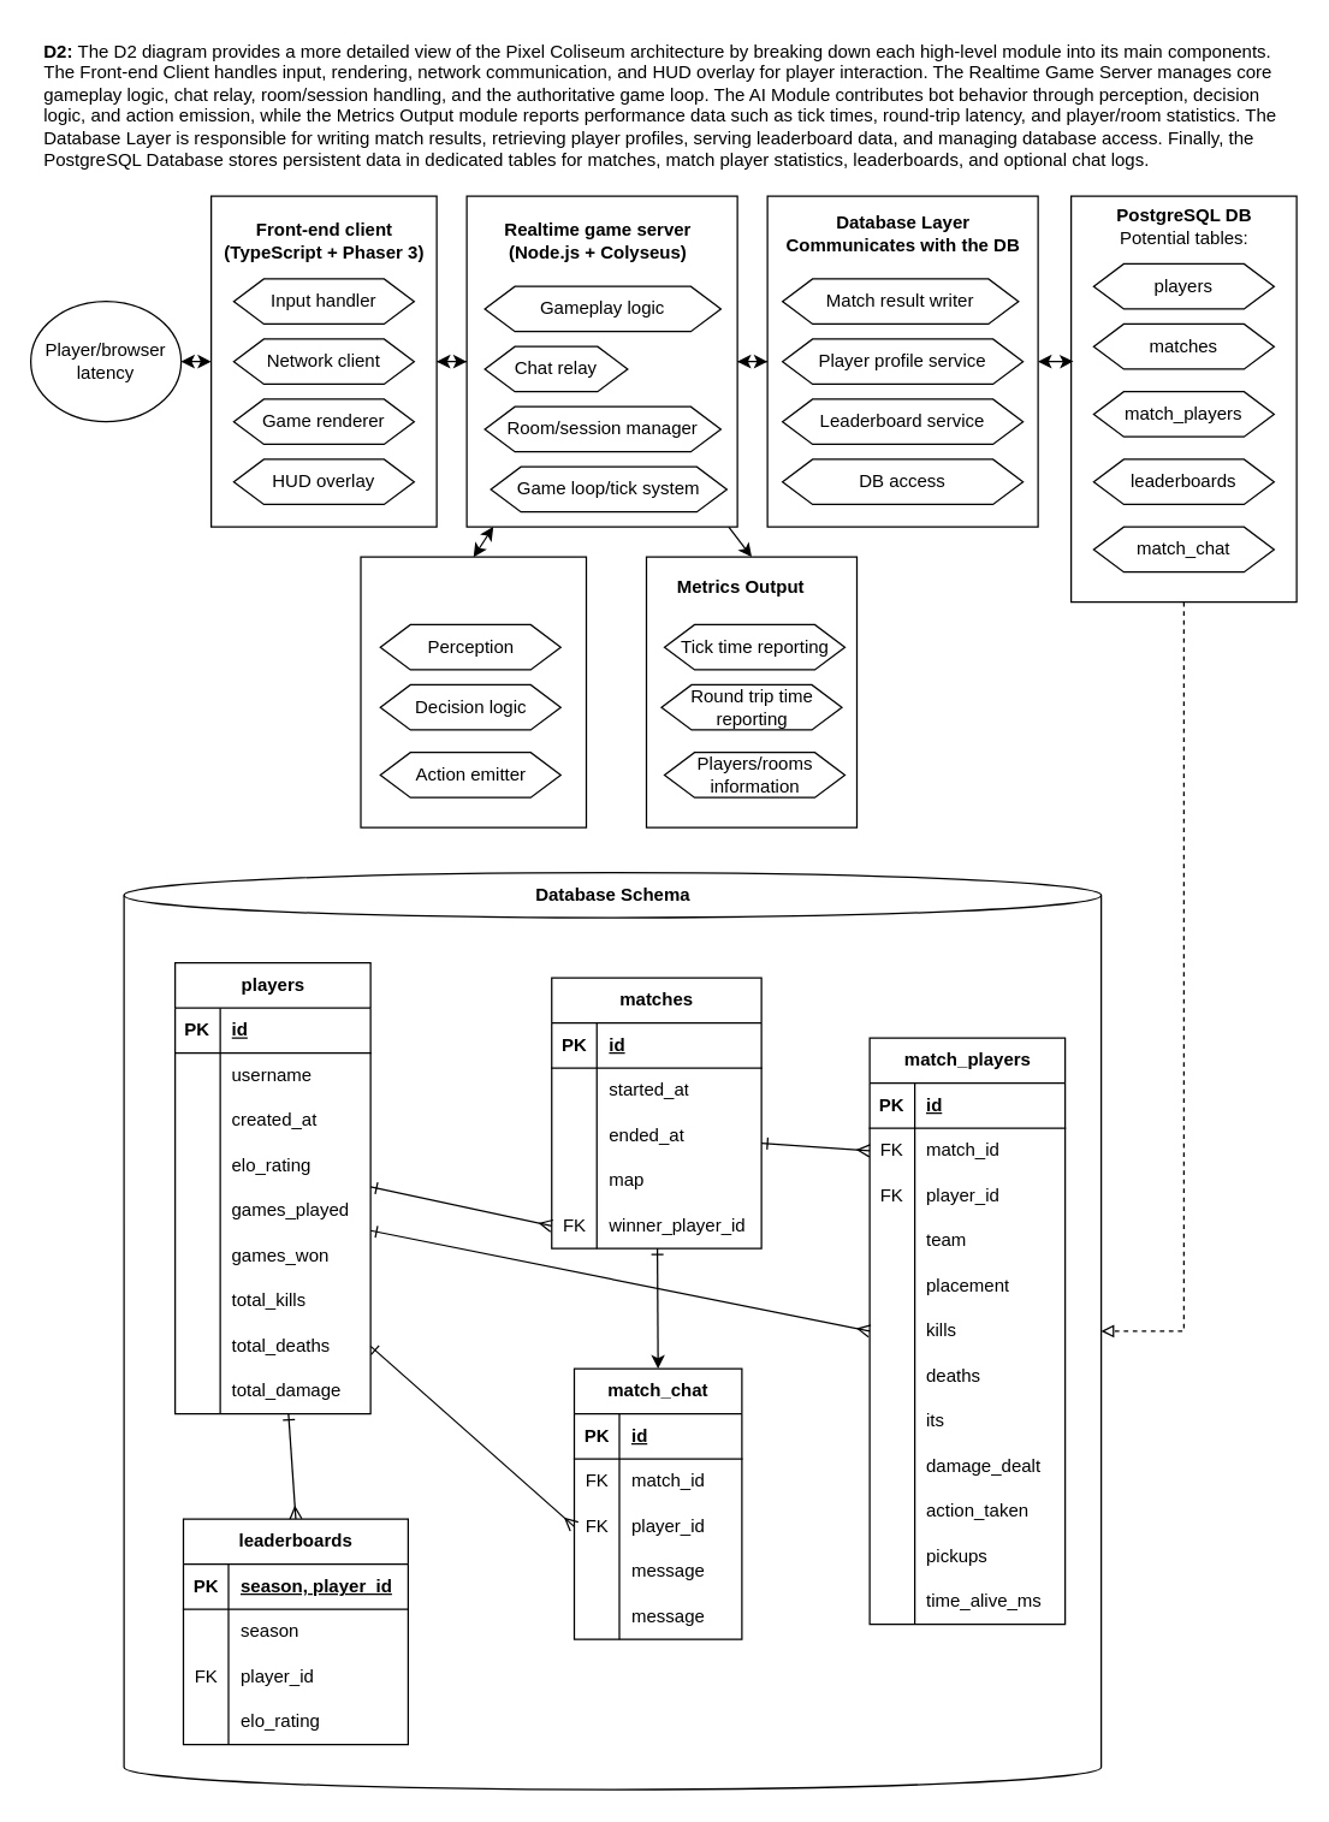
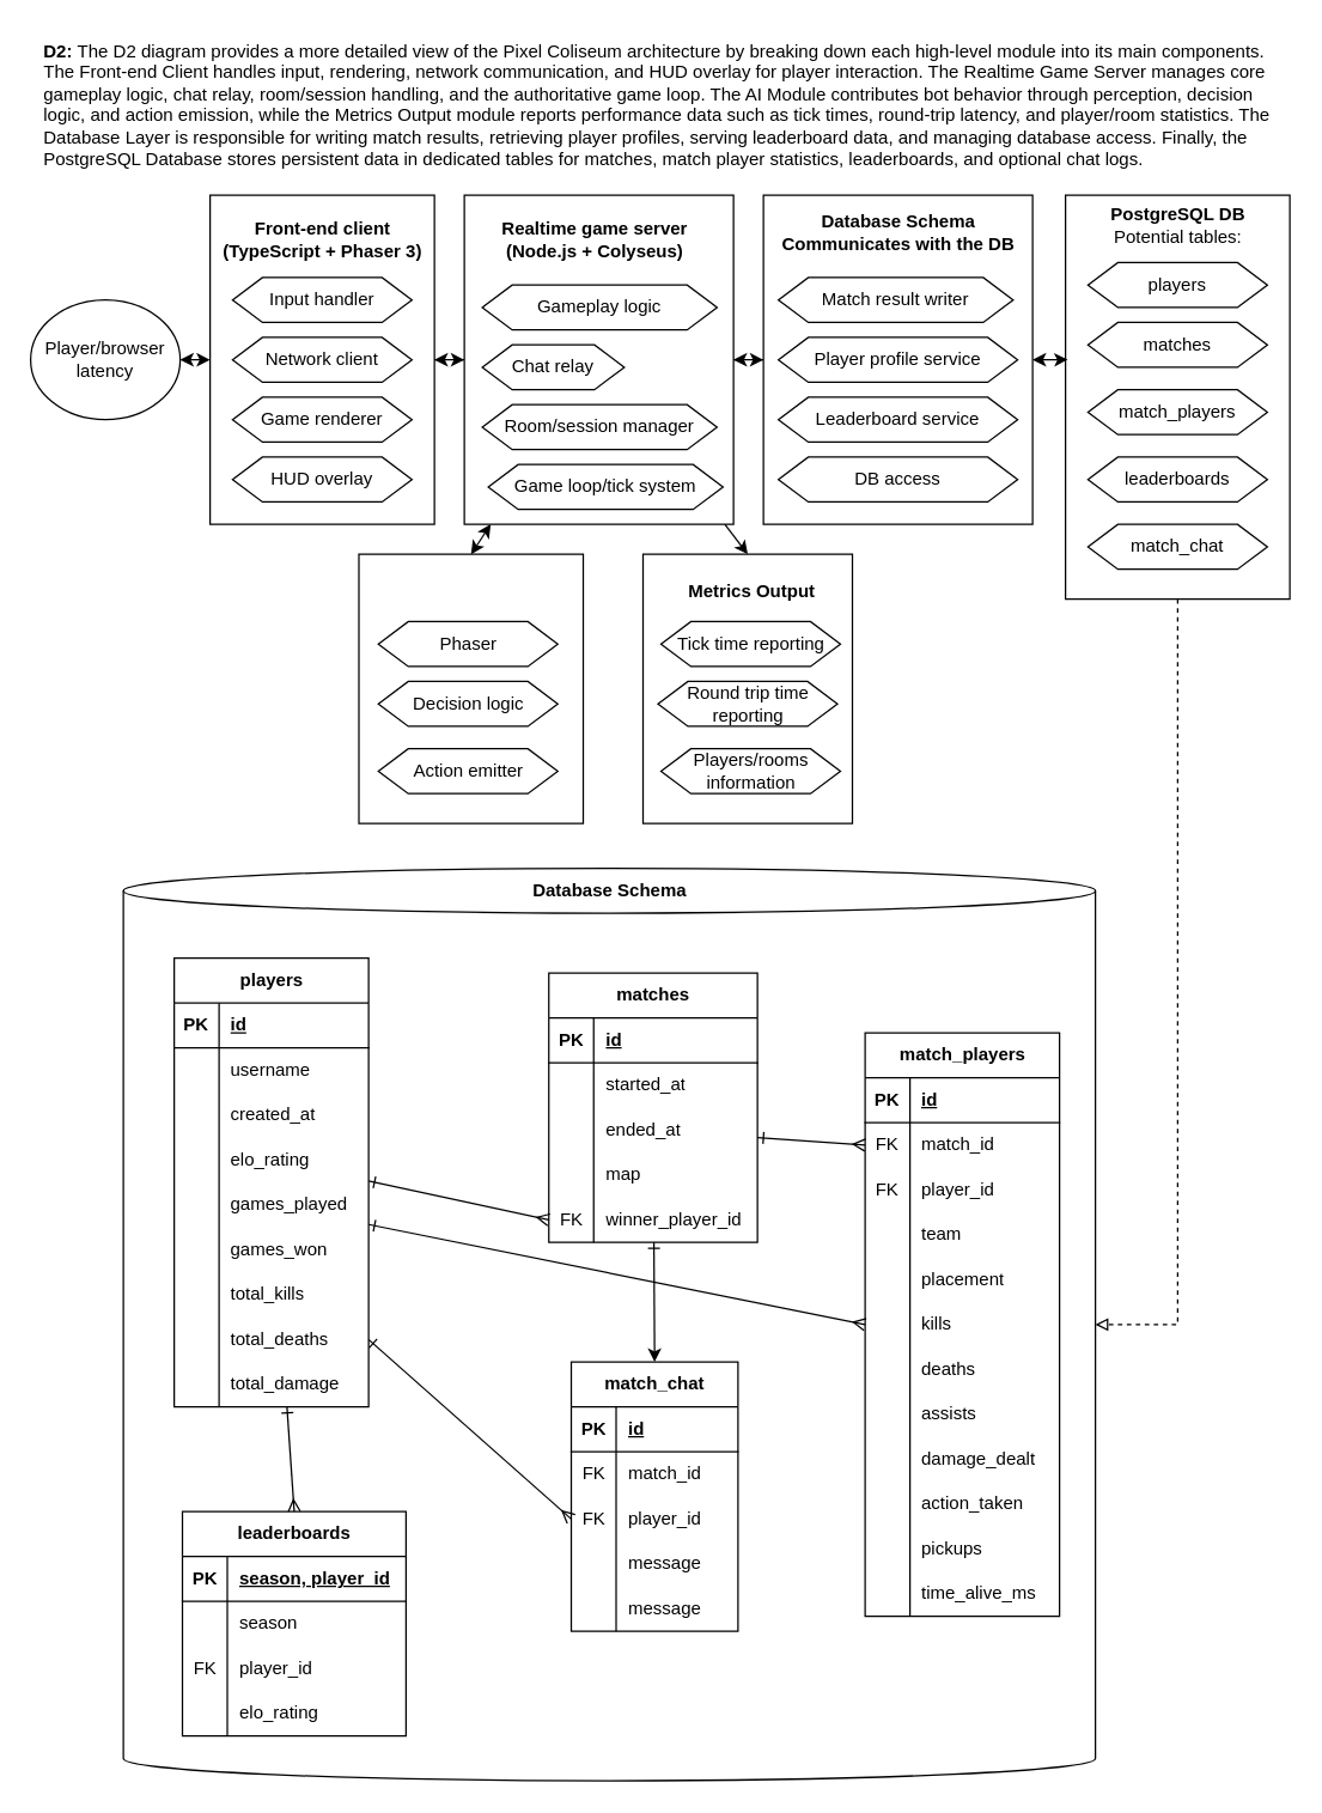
- <mxCell id="26" value="&lt;b&gt;Database Layer&lt;/b&gt;&lt;div&gt;&lt;b&gt;Communicates with the DB&lt;/b&gt;&lt;/div&gt;" style="text;html=1;align=center;verticalAlign=middle;resizable=0;points=[];autosize=1;strokeColor=none;fillColor=none;" parent="1" vertex="1"><mxGeometry x="510" y="135" width="180" height="40" as="geometry" /></mxCell>
+ <mxCell id="26" value="&lt;b&gt;Database Schema&lt;/b&gt;&lt;div&gt;&lt;b&gt;Communicates with the DB&lt;/b&gt;&lt;/div&gt;" style="text;html=1;align=center;verticalAlign=middle;resizable=0;points=[];autosize=1;strokeColor=none;fillColor=none;" parent="1" vertex="1"><mxGeometry x="510" y="135" width="180" height="40" as="geometry" /></mxCell>
- <mxCell id="37" value="&lt;b&gt;Metrics Output&lt;/b&gt;" style="text;html=1;align=center;verticalAlign=middle;resizable=0;points=[];autosize=1;strokeColor=none;fillColor=none;" parent="1" vertex="1"><mxGeometry x="436.5" y="375" width="110" height="30" as="geometry" /></mxCell>
+ <mxCell id="37" value="&lt;b&gt;Metrics Output&lt;/b&gt;" style="text;html=1;align=center;verticalAlign=middle;resizable=0;points=[];autosize=1;strokeColor=none;fillColor=none;" parent="1" vertex="1"><mxGeometry x="446.5" y="380" width="110" height="30" as="geometry" /></mxCell>
- <mxCell id="31" value="Perception" style="shape=hexagon;perimeter=hexagonPerimeter2;whiteSpace=wrap;html=1;fixedSize=1;" parent="1" vertex="1"><mxGeometry x="252.5" y="415" width="120" height="30" as="geometry" /></mxCell>
+ <mxCell id="31" value="Phaser" style="shape=hexagon;perimeter=hexagonPerimeter2;whiteSpace=wrap;html=1;fixedSize=1;" parent="1" vertex="1"><mxGeometry x="252.5" y="415" width="120" height="30" as="geometry" /></mxCell>
- <mxCell id="113" value="its" style="shape=partialRectangle;connectable=0;fillColor=none;top=0;left=0;bottom=0;right=0;align=left;spacingLeft=6;overflow=hidden;whiteSpace=wrap;html=1;" parent="111" vertex="1"><mxGeometry x="30" width="100" height="30" as="geometry"><mxRectangle width="100" height="30" as="alternateBounds" /></mxGeometry></mxCell>
+ <mxCell id="113" value="assists" style="shape=partialRectangle;connectable=0;fillColor=none;top=0;left=0;bottom=0;right=0;align=left;spacingLeft=6;overflow=hidden;whiteSpace=wrap;html=1;" parent="111" vertex="1"><mxGeometry x="30" width="100" height="30" as="geometry"><mxRectangle width="100" height="30" as="alternateBounds" /></mxGeometry></mxCell>
